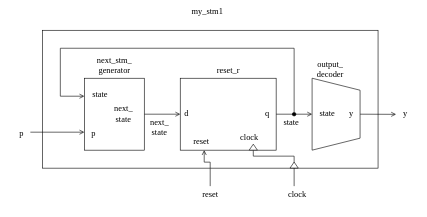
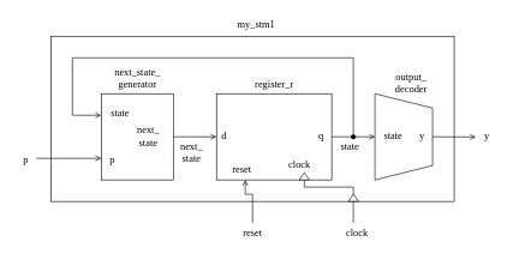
- <mxCell id="35" value="&lt;font&gt;my_stm1&lt;/font&gt;" style="text;html=1;align=center;verticalAlign=middle;resizable=0;points=[];autosize=1;strokeColor=none;fillColor=none;fontSize=14;fontFamily=Lucida Console;labelBackgroundColor=none;" vertex="1" parent="1"><mxGeometry x="305" y="5" width="80" height="30" as="geometry" /></mxCell>
+ <mxCell id="35" value="&lt;font&gt;my_stm1&lt;/font&gt;" style="text;html=1;align=center;verticalAlign=middle;resizable=0;points=[];autosize=1;strokeColor=none;fillColor=none;fontSize=14;fontFamily=Lucida Console;labelBackgroundColor=none;" vertex="1" parent="1"><mxGeometry x="315" y="20" width="80" height="30" as="geometry" /></mxCell>
- <mxCell id="26" value="&lt;font&gt;next_stm_&lt;/font&gt;&lt;div&gt;&lt;font&gt;generator&lt;/font&gt;&lt;/div&gt;" style="text;html=1;align=center;verticalAlign=middle;resizable=0;points=[];autosize=1;strokeColor=none;fillColor=none;fontSize=14;fontFamily=Lucida Console;labelBackgroundColor=none;" vertex="1" parent="1"><mxGeometry x="130" y="84" width="120" height="50" as="geometry" /></mxCell>
+ <mxCell id="26" value="&lt;font&gt;next_state_&lt;/font&gt;&lt;div&gt;&lt;font&gt;generator&lt;/font&gt;&lt;/div&gt;" style="text;html=1;align=center;verticalAlign=middle;resizable=0;points=[];autosize=1;strokeColor=none;fillColor=none;fontSize=14;fontFamily=Lucida Console;labelBackgroundColor=none;" vertex="1" parent="1"><mxGeometry x="130" y="84" width="120" height="50" as="geometry" /></mxCell>
- <mxCell id="15" value="&lt;font&gt;output_&lt;br&gt;decoder&lt;/font&gt;" style="text;html=1;align=center;verticalAlign=middle;resizable=0;points=[];autosize=1;strokeColor=none;fillColor=none;fontSize=14;fontFamily=Lucida Console;labelBackgroundColor=none;" vertex="1" parent="1"><mxGeometry x="510" y="90" width="80" height="50" as="geometry" /></mxCell>
+ <mxCell id="15" value="&lt;font&gt;output_&lt;br&gt;decoder&lt;/font&gt;" style="text;html=1;align=center;verticalAlign=middle;resizable=0;points=[];autosize=1;strokeColor=none;fillColor=none;fontSize=14;fontFamily=Lucida Console;labelBackgroundColor=none;" vertex="1" parent="1"><mxGeometry x="530" y="90" width="80" height="50" as="geometry" /></mxCell>
- <mxCell id="12" value="&lt;font&gt;reset_r&lt;/font&gt;" style="text;html=1;align=center;verticalAlign=middle;resizable=0;points=[];autosize=1;strokeColor=none;fillColor=none;fontSize=14;fontFamily=Lucida Console;labelBackgroundColor=none;" vertex="1" parent="1"><mxGeometry x="325" y="103" width="110" height="30" as="geometry" /></mxCell>
+ <mxCell id="12" value="&lt;font&gt;register_r&lt;/font&gt;" style="text;html=1;align=center;verticalAlign=middle;resizable=0;points=[];autosize=1;strokeColor=none;fillColor=none;fontSize=14;fontFamily=Lucida Console;labelBackgroundColor=none;" vertex="1" parent="1"><mxGeometry x="325" y="103" width="110" height="30" as="geometry" /></mxCell>
